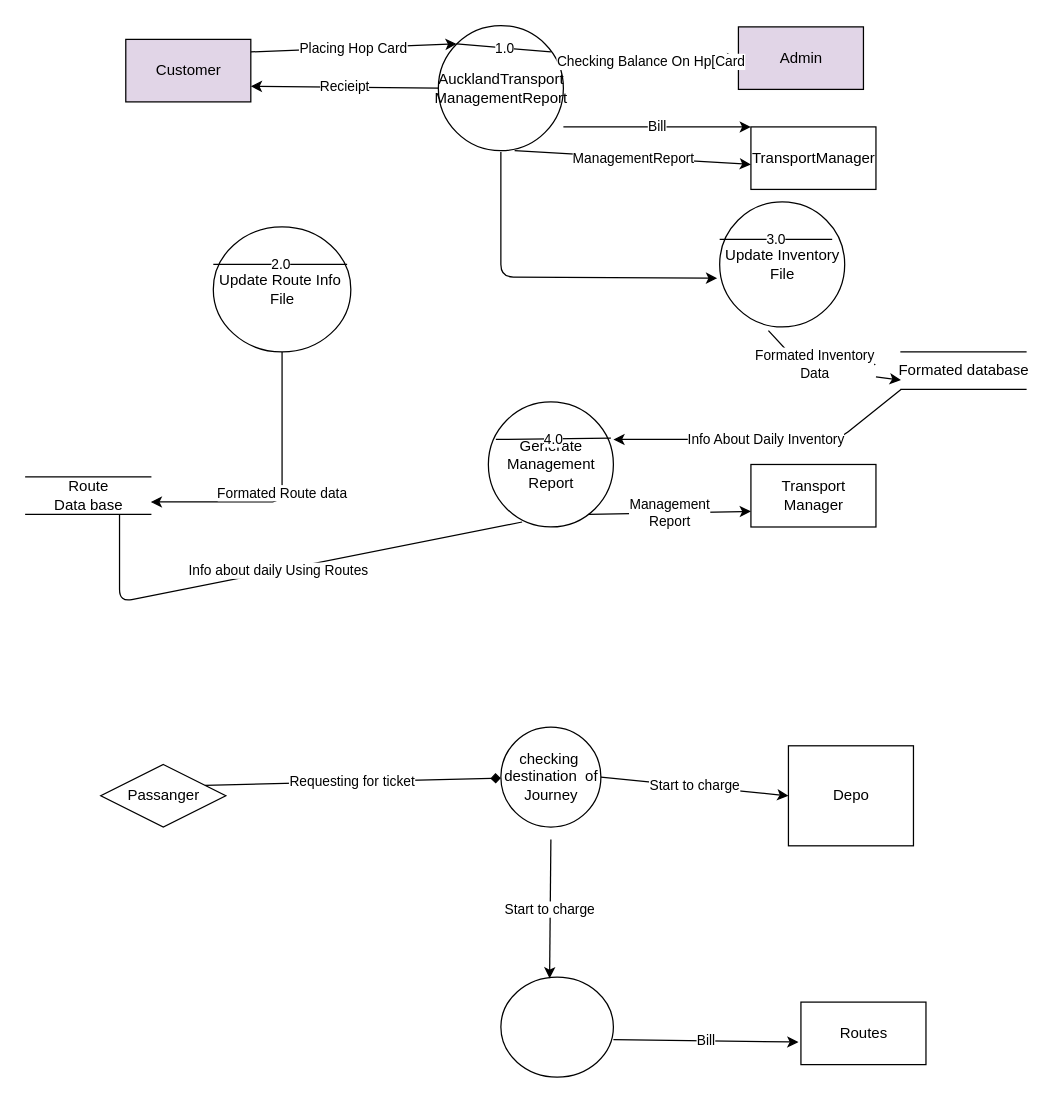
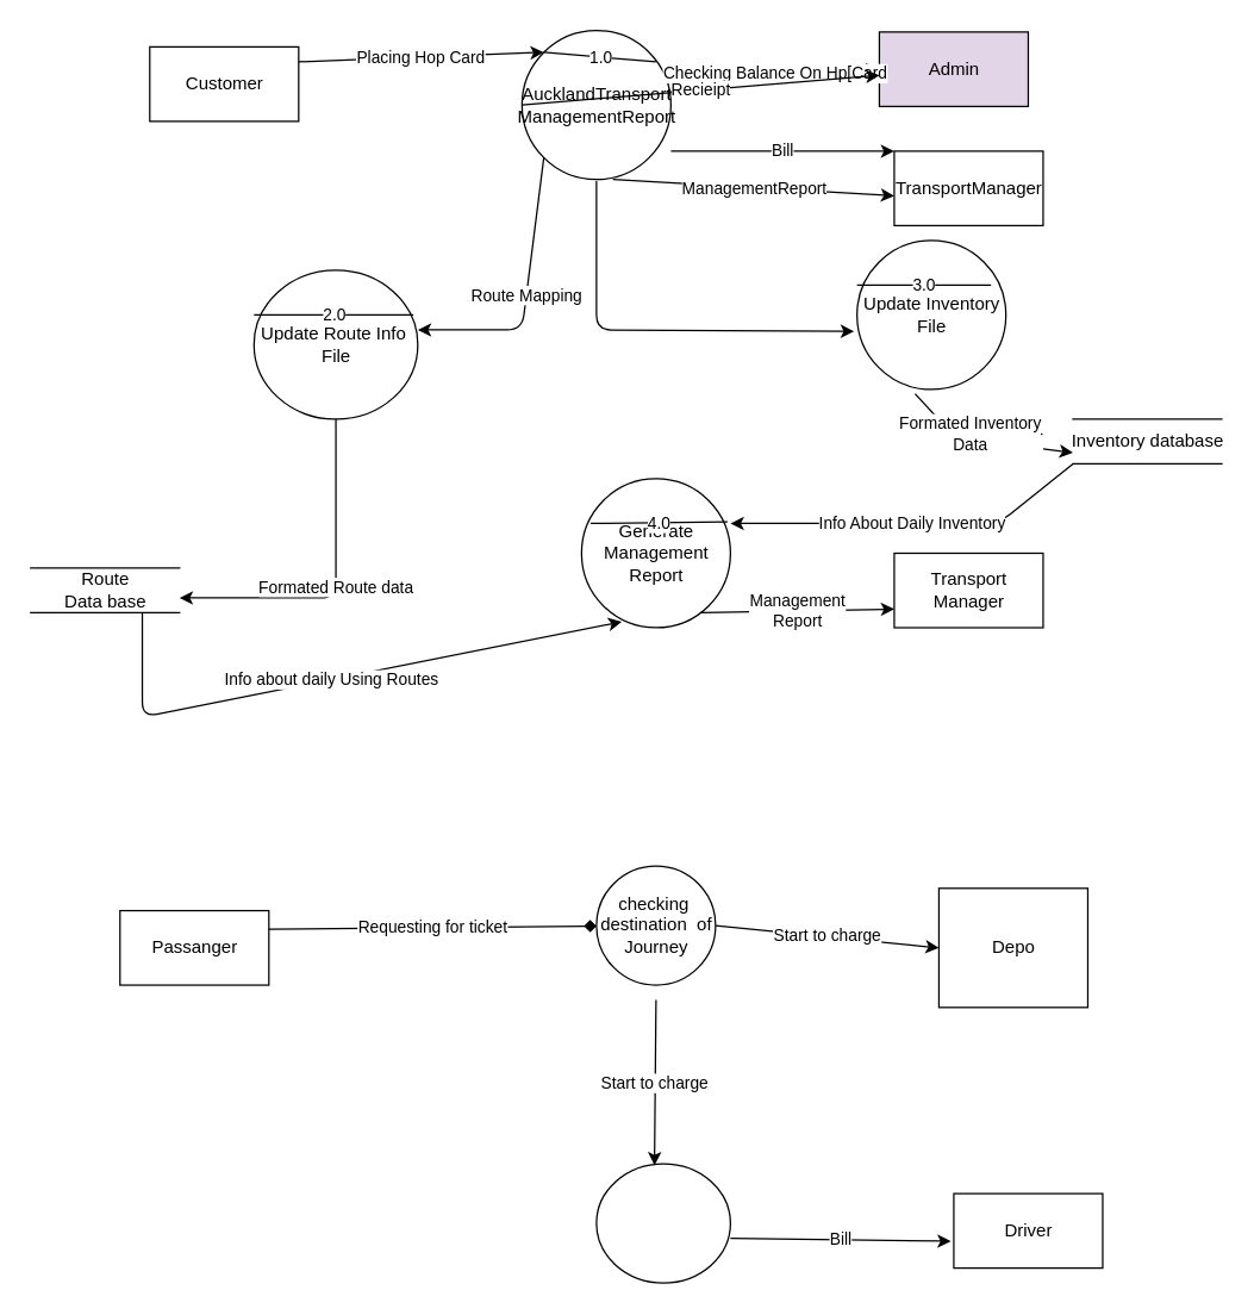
- <mxCell id="3" value="Customer" style="html=1;dashed=0;whitespace=wrap;fillColor=#e1d5e7;" parent="1" vertex="1"><mxGeometry x="100" y="31" width="100" height="50" as="geometry" /></mxCell>
+ <mxCell id="3" value="Customer" style="html=1;dashed=0;whitespace=wrap;" parent="1" vertex="1"><mxGeometry x="100" y="31" width="100" height="50" as="geometry" /></mxCell>
- <mxCell id="7" value="Recieipt" style="endArrow=classic;html=1;exitX=0;exitY=0.5;exitDx=0;exitDy=0;entryX=1;entryY=0.75;entryDx=0;entryDy=0;" parent="1" source="2" target="3" edge="1"><mxGeometry width="50" height="50" relative="1" as="geometry"><mxPoint x="340" y="71" as="sourcePoint" /><mxPoint x="210" y="69" as="targetPoint" /></mxGeometry></mxCell>
+ <mxCell id="7" value="Recieipt" style="endArrow=classic;html=1;exitX=0;exitY=0.5;exitDx=0;exitDy=0;" parent="1" source="2" target="5" edge="1"><mxGeometry width="50" height="50" relative="1" as="geometry"><mxPoint x="340" y="71" as="sourcePoint" /><mxPoint x="210" y="69" as="targetPoint" /></mxGeometry></mxCell>
+ <mxCell id="19" value="Route Mapping" style="endArrow=classic;html=1;exitX=0;exitY=1;exitDx=0;exitDy=0;entryX=1;entryY=0.4;entryDx=0;entryDy=0;entryPerimeter=0;" parent="1" source="2" target="14" edge="1"><mxGeometry width="50" height="50" relative="1" as="geometry"><mxPoint x="400" y="221" as="sourcePoint" /><mxPoint x="360" y="231" as="targetPoint" /><Array as="points"><mxPoint x="350" y="221" /></Array></mxGeometry></mxCell>
- <mxCell id="25" value="Formated database" style="html=1;dashed=0;whitespace=wrap;shape=partialRectangle;right=0;left=0;" parent="1" vertex="1"><mxGeometry x="720" y="281" width="100" height="30" as="geometry" /></mxCell>
+ <mxCell id="25" value="Inventory database" style="html=1;dashed=0;whitespace=wrap;shape=partialRectangle;right=0;left=0;" parent="1" vertex="1"><mxGeometry x="720" y="281" width="100" height="30" as="geometry" /></mxCell>
- <mxCell id="28" value="Info about daily Using Routes" style="endArrow=none;html=1;exitX=0.75;exitY=1;exitDx=0;exitDy=0;entryX=0.27;entryY=0.96;entryDx=0;entryDy=0;entryPerimeter=0;" edge="1" parent="1" source="21" target="13"><mxGeometry width="50" height="50" relative="1" as="geometry"><mxPoint x="80" y="431" as="sourcePoint" /><mxPoint x="410" y="431" as="targetPoint" /><Array as="points"><mxPoint x="95" y="481" /></Array></mxGeometry></mxCell>
+ <mxCell id="28" value="Info about daily Using Routes" style="endArrow=classic;html=1;exitX=0.75;exitY=1;exitDx=0;exitDy=0;entryX=0.27;entryY=0.96;entryDx=0;entryDy=0;entryPerimeter=0;" edge="1" parent="1" source="21" target="13"><mxGeometry width="50" height="50" relative="1" as="geometry"><mxPoint x="80" y="431" as="sourcePoint" /><mxPoint x="410" y="431" as="targetPoint" /><Array as="points"><mxPoint x="95" y="481" /></Array></mxGeometry></mxCell>
- <mxCell id="31" value="Passanger" style="rhombus;html=1;dashed=0;whitespace=wrap;" vertex="1" parent="1"><mxGeometry x="80" y="611" width="100" height="50" as="geometry" /></mxCell>
+ <mxCell id="31" value="Passanger" style="html=1;dashed=0;whitespace=wrap;" vertex="1" parent="1"><mxGeometry x="80" y="611" width="100" height="50" as="geometry" /></mxCell>
- <mxCell id="33" value="Routes" style="html=1;dashed=0;whitespace=wrap;" vertex="1" parent="1"><mxGeometry x="640" y="801" width="100" height="50" as="geometry" /></mxCell>
+ <mxCell id="33" value="Driver" style="html=1;dashed=0;whitespace=wrap;" vertex="1" parent="1"><mxGeometry x="640" y="801" width="100" height="50" as="geometry" /></mxCell>
